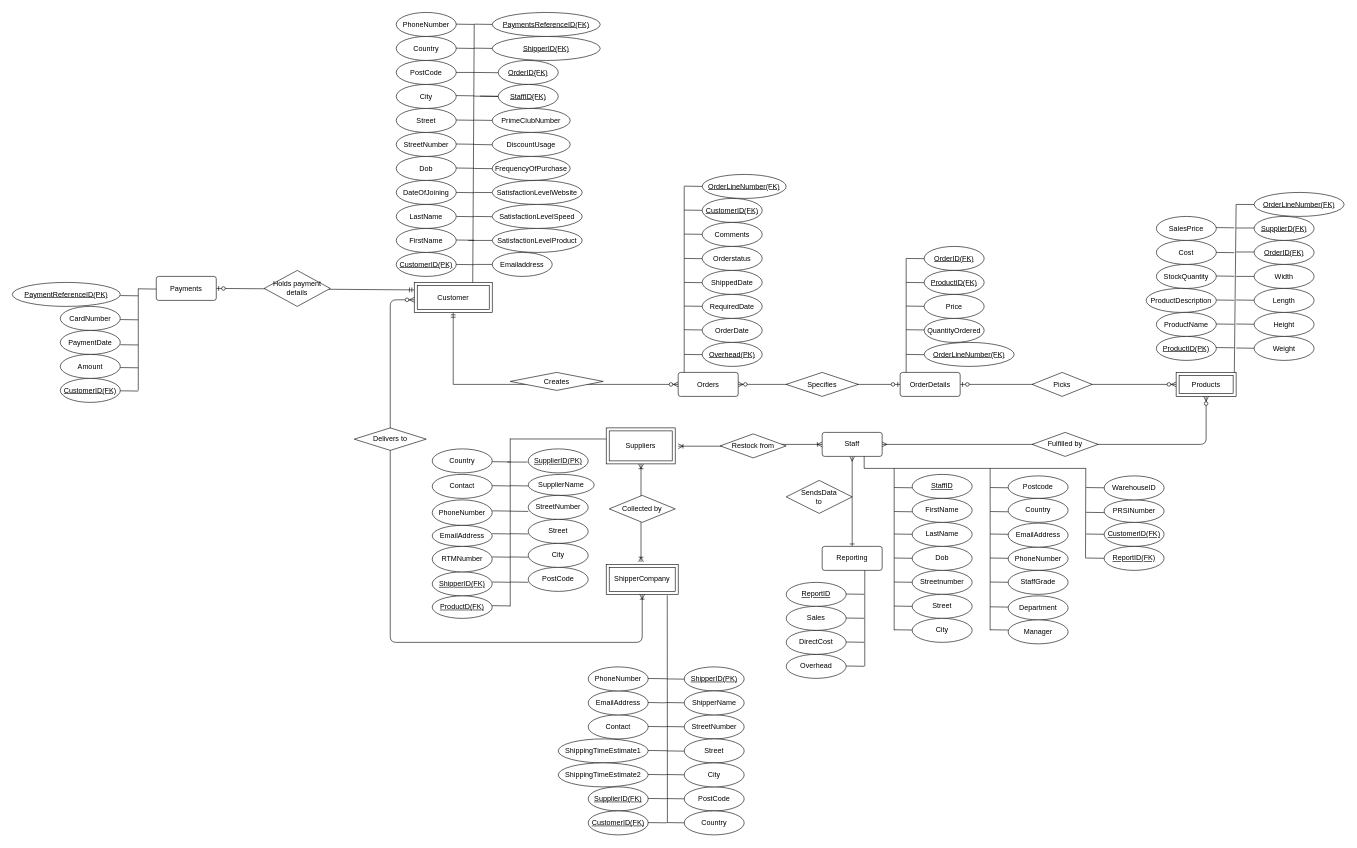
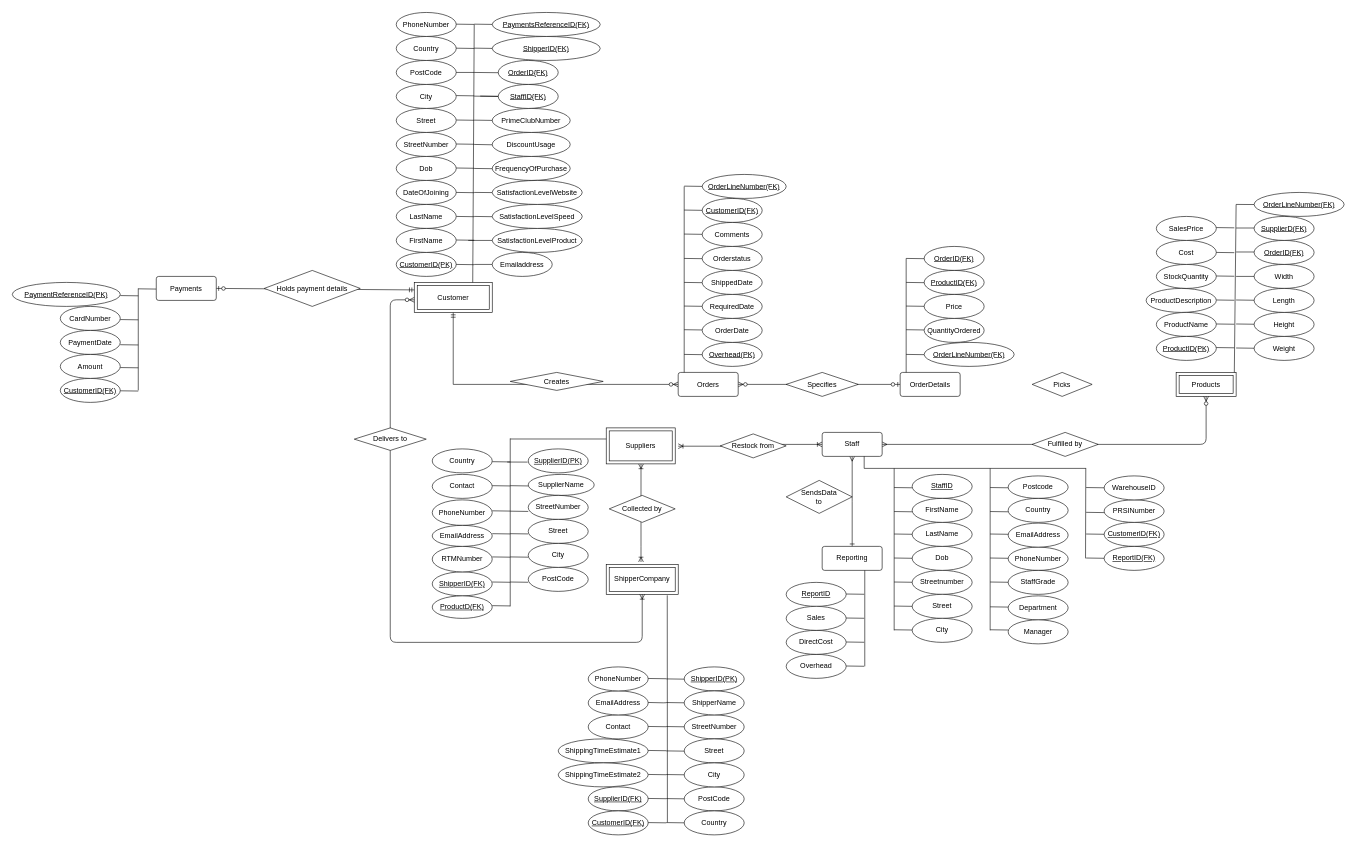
- <mxCell id="250" value="Holds payment details" style="shape=rhombus;perimeter=rhombusPerimeter;whiteSpace=wrap;html=1;align=center;" parent="1" vertex="1"><mxGeometry x="440" y="450" width="110" height="60" as="geometry" /></mxCell>
+ <mxCell id="250" value="Holds payment details" style="shape=rhombus;perimeter=rhombusPerimeter;whiteSpace=wrap;html=1;align=center;" parent="1" vertex="1"><mxGeometry x="440" y="450" width="160" height="60" as="geometry" /></mxCell>
- <mxCell id="2" style="edgeStyle=elbowEdgeStyle;rounded=0;orthogonalLoop=1;jettySize=auto;html=1;exitX=0;exitY=0.5;exitDx=0;exitDy=0;entryX=1;entryY=0.5;entryDx=0;entryDy=0;startArrow=ERzeroToMany;startFill=1;endArrow=ERzeroToOne;endFill=1;" parent="1" source="3" target="168" edge="1"><mxGeometry relative="1" as="geometry"><mxPoint x="950" y="610" as="sourcePoint" /><Array as="points"><mxPoint x="1760" y="640" /><mxPoint x="1690" y="660" /><mxPoint x="1710" y="640" /><mxPoint x="875" y="570" /><mxPoint x="1075" y="580" /><mxPoint x="1140" y="610" /><mxPoint x="1100" y="610" /><mxPoint x="1075" y="620" /></Array></mxGeometry></mxCell>
